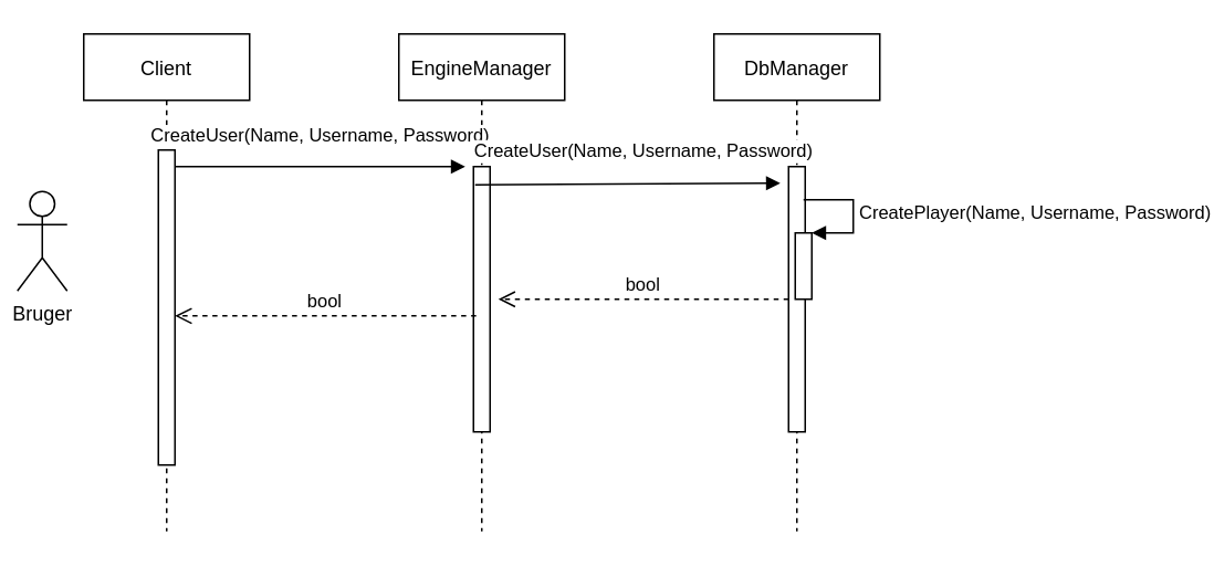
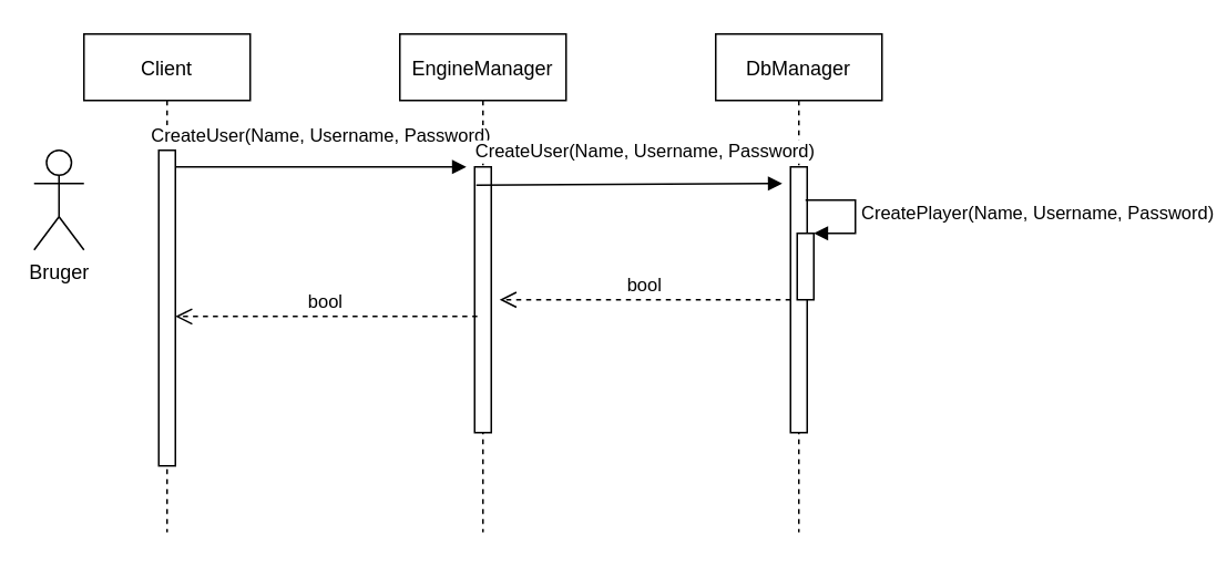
- <mxCell id="12" value="Bruger" style="shape=umlActor;verticalLabelPosition=bottom;verticalAlign=top;html=1;outlineConnect=0;" vertex="1" parent="1"><mxGeometry x="10" y="115" width="30" height="60" as="geometry" /></mxCell>
+ <mxCell id="12" value="Bruger" style="shape=umlActor;verticalLabelPosition=bottom;verticalAlign=top;html=1;outlineConnect=0;" vertex="1" parent="1"><mxGeometry x="20" y="90" width="30" height="60" as="geometry" /></mxCell>
